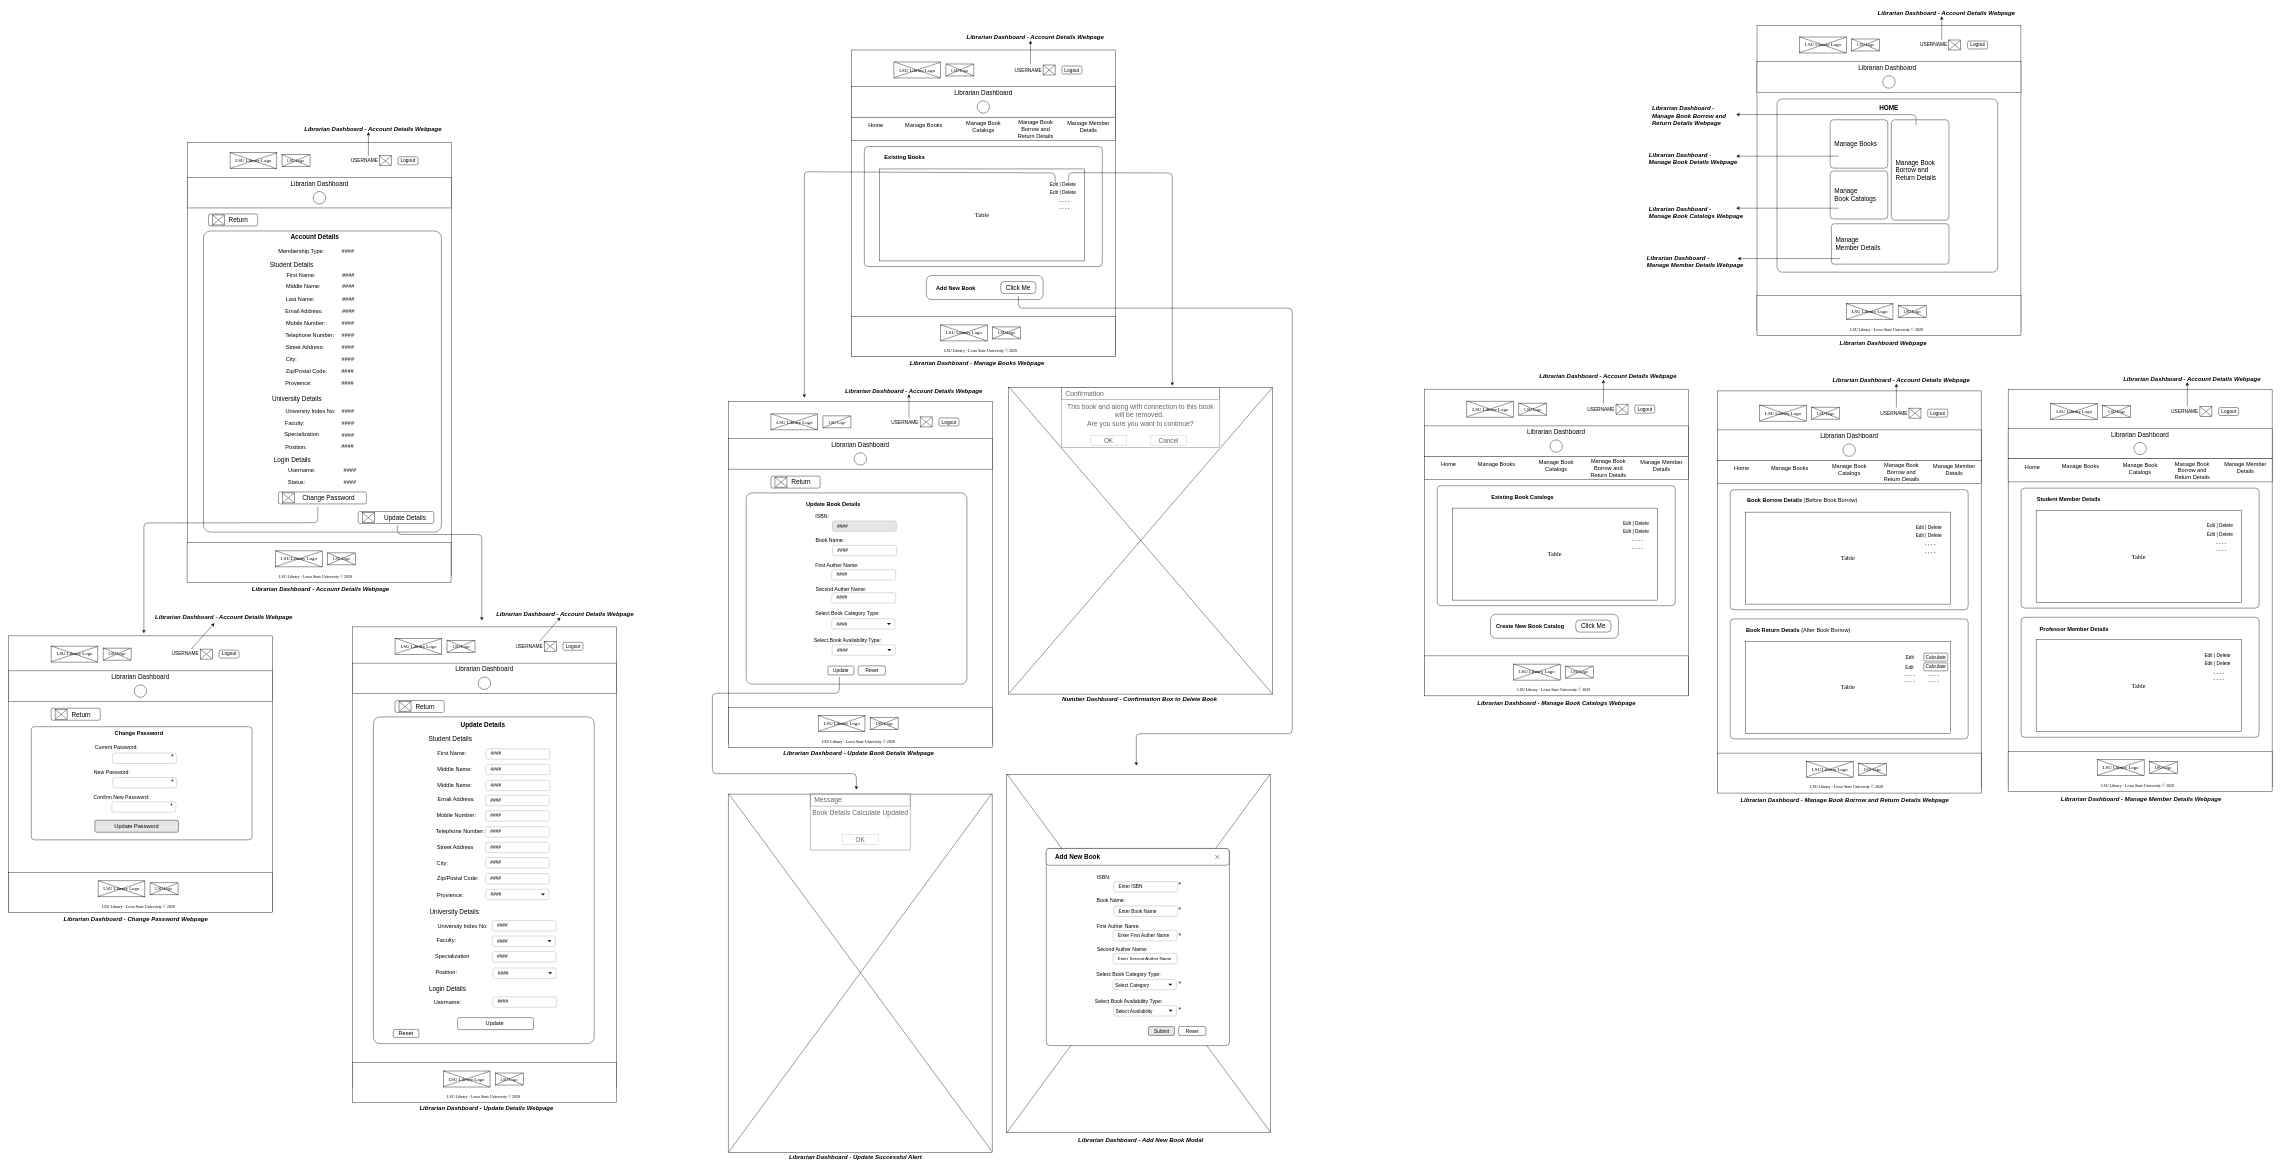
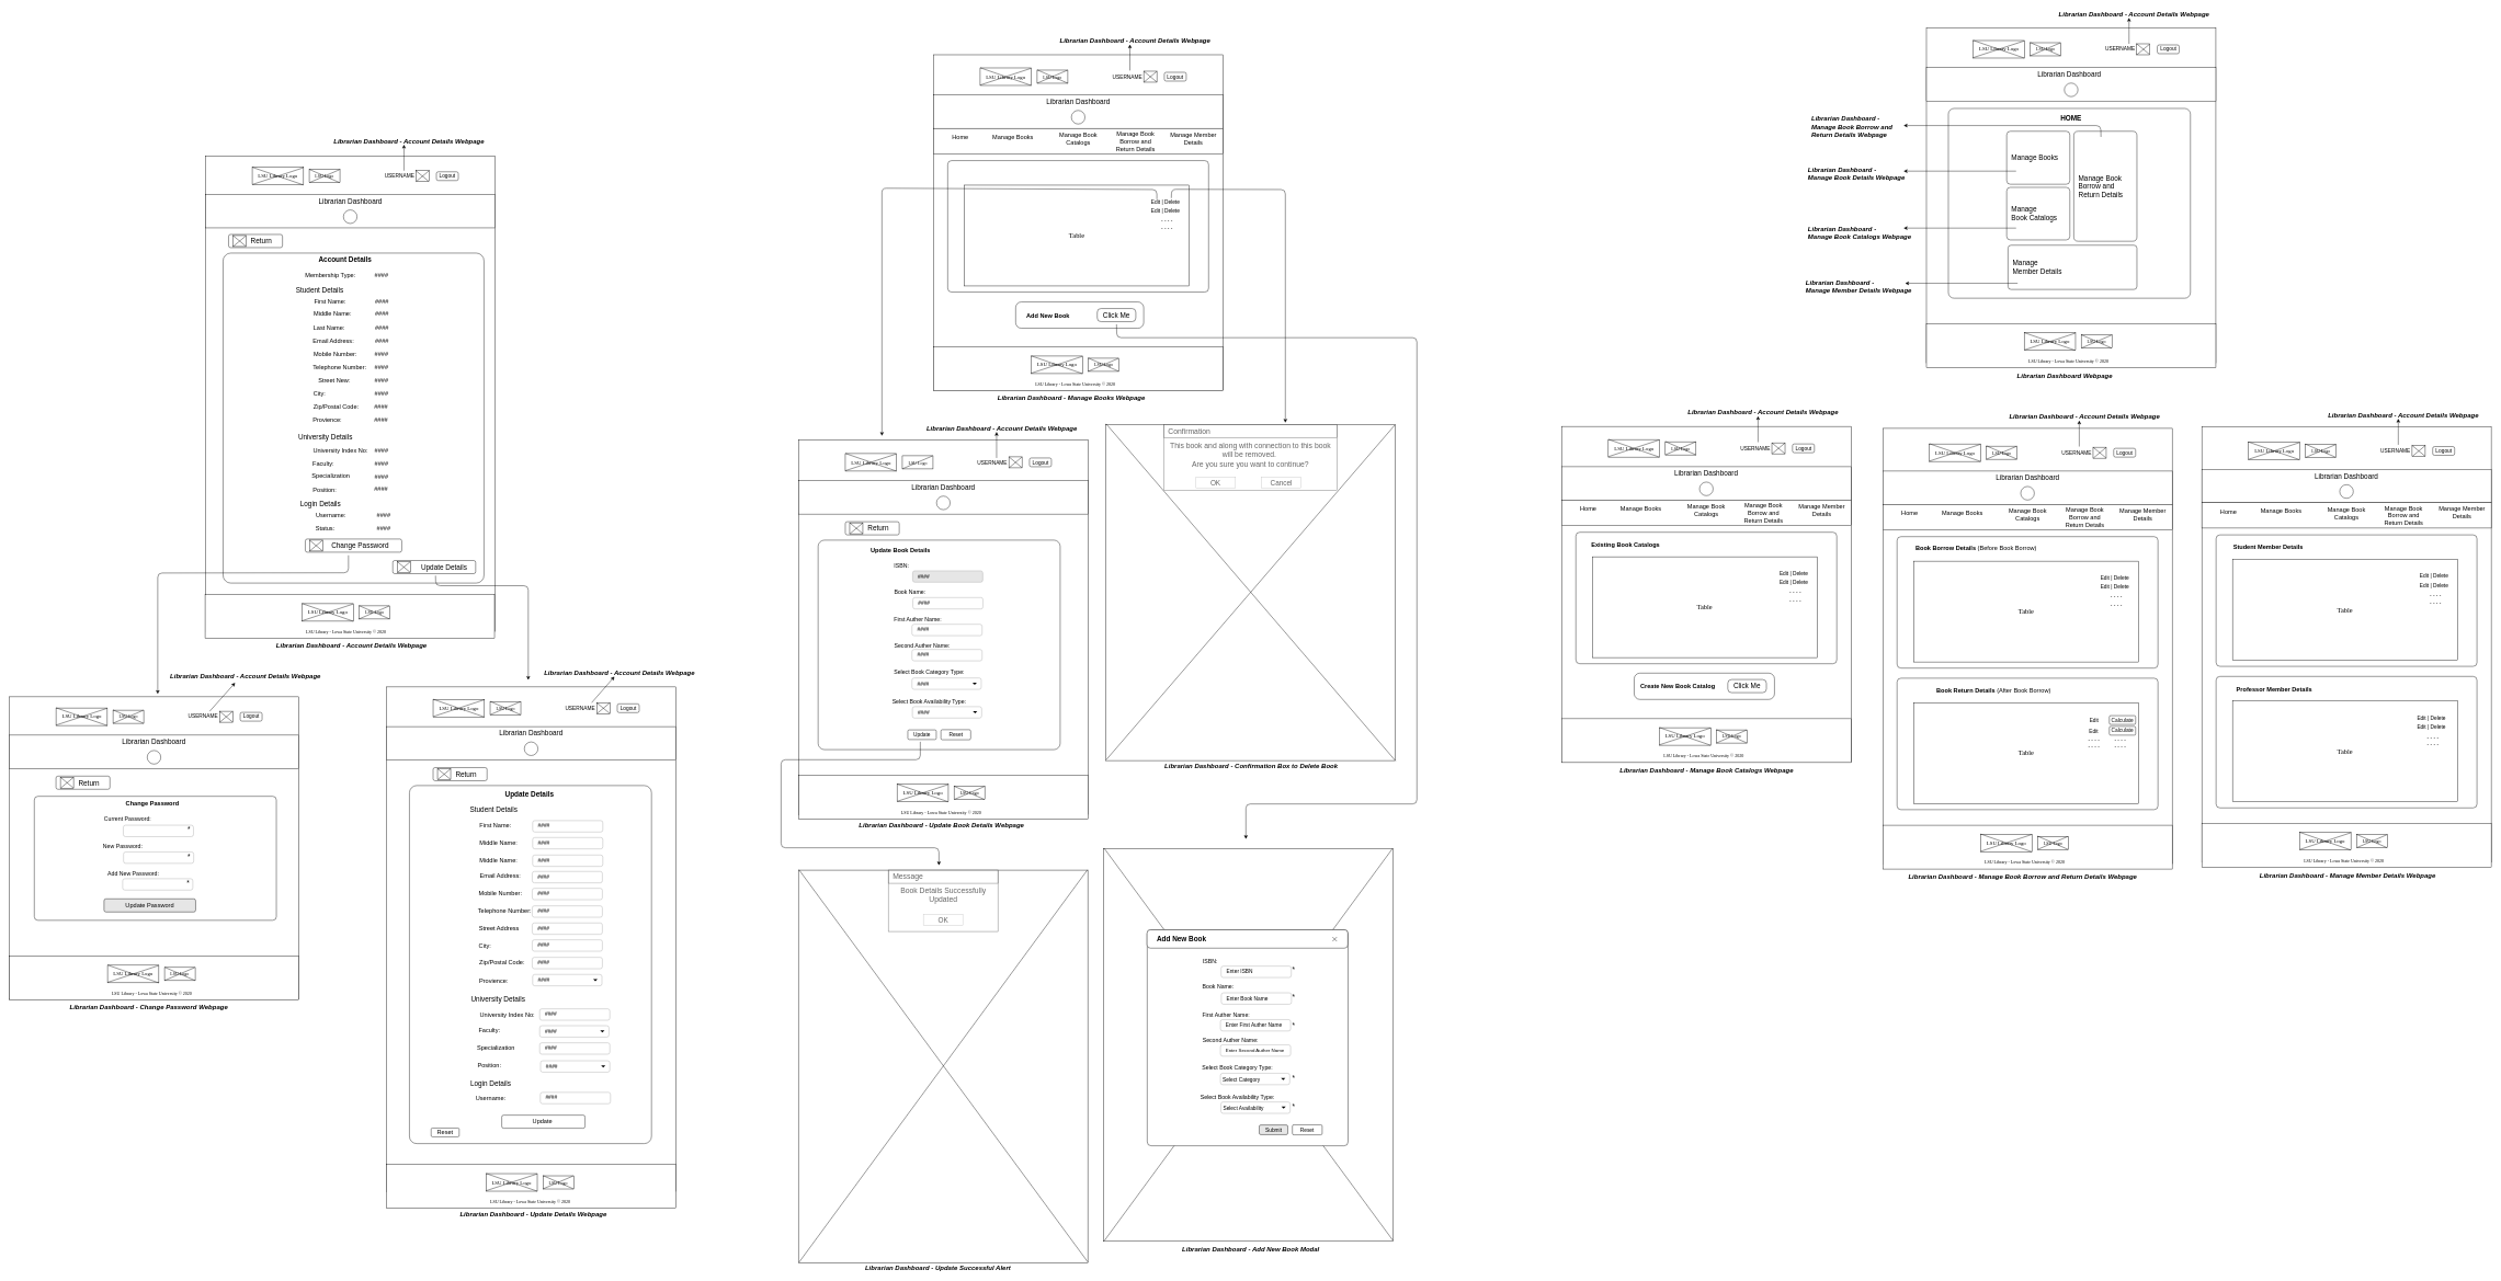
- <mxCell id="248" value="Existing Books" style="text;html=1;strokeColor=none;fillColor=none;align=center;verticalAlign=middle;whiteSpace=wrap;rounded=0;fontSize=14;fontStyle=1" vertex="1" parent="1"><mxGeometry x="2195.5" y="382.5" width="130" height="20" as="geometry" /></mxCell>
- <mxCell id="72" value="Street Address:" style="text;html=1;strokeColor=none;fillColor=none;align=center;verticalAlign=middle;whiteSpace=wrap;rounded=0;fontSize=14;" parent="1" vertex="1"><mxGeometry x="684" y="856.5" width="155" height="20" as="geometry" /></mxCell>
+ <mxCell id="72" value="Street New:" style="text;html=1;strokeColor=none;fillColor=none;align=center;verticalAlign=middle;whiteSpace=wrap;rounded=0;fontSize=14;" parent="1" vertex="1"><mxGeometry x="684" y="856.5" width="155" height="20" as="geometry" /></mxCell>
- <mxCell id="402" value="Existing Book Catalogs" style="text;html=1;strokeColor=none;fillColor=none;align=center;verticalAlign=middle;whiteSpace=wrap;rounded=0;fontSize=14;fontStyle=1" vertex="1" parent="1"><mxGeometry x="3714.5" y="1232" width="182" height="20" as="geometry" /></mxCell>
+ <mxCell id="402" value="Existing Book Catalogs" style="text;html=1;strokeColor=none;fillColor=none;align=center;verticalAlign=middle;whiteSpace=wrap;rounded=0;fontSize=14;fontStyle=1" vertex="1" parent="1"><mxGeometry x="3614.5" y="1232" width="182" height="20" as="geometry" /></mxCell>
- <mxCell id="288" value="Update Book Details" style="text;html=1;strokeColor=none;fillColor=none;align=center;verticalAlign=middle;whiteSpace=wrap;rounded=0;fontSize=14;fontStyle=1" vertex="1" parent="1"><mxGeometry x="1993.5" y="1249" width="177" height="20" as="geometry" /></mxCell>
+ <mxCell id="288" value="Update Book Details" style="text;html=1;strokeColor=none;fillColor=none;align=center;verticalAlign=middle;whiteSpace=wrap;rounded=0;fontSize=14;fontStyle=1" vertex="1" parent="1"><mxGeometry x="1963.5" y="1244" width="177" height="20" as="geometry" /></mxCell>
- <mxCell id="454" value="Book Return Details&lt;span style=&quot;font-weight: normal&quot;&gt; (After Book Borrow)&lt;/span&gt;" style="text;html=1;strokeColor=none;fillColor=none;align=center;verticalAlign=middle;whiteSpace=wrap;rounded=0;fontSize=14;fontStyle=1" vertex="1" parent="1"><mxGeometry x="4344" y="1565.5" width="303" height="20" as="geometry" /></mxCell>
+ <mxCell id="454" value="Book Return Details&lt;span style=&quot;font-weight: normal&quot;&gt; (After Book Borrow)&lt;/span&gt;" style="text;html=1;strokeColor=none;fillColor=none;align=center;verticalAlign=middle;whiteSpace=wrap;rounded=0;fontSize=14;fontStyle=1" vertex="1" parent="1"><mxGeometry x="4394" y="1565.5" width="303" height="20" as="geometry" /></mxCell>
- <mxCell id="264" value="&lt;b&gt;&lt;font style=&quot;font-size: 15px&quot;&gt;&lt;i&gt;Number Dashboard - Confirmation Box to Delete Book&lt;/i&gt;&lt;/font&gt;&lt;/b&gt;" style="text;html=1;resizable=0;points=[];autosize=1;align=left;verticalAlign=top;spacingTop=-4;fontSize=13;fontFamily=Helvetica;fontColor=#000000;" vertex="1" parent="1"><mxGeometry x="2653" y="1735" width="410" height="20" as="geometry" /></mxCell>
+ <mxCell id="264" value="&lt;b&gt;&lt;font style=&quot;font-size: 15px&quot;&gt;&lt;i&gt;Librarian Dashboard - Confirmation Box to Delete Book&lt;/i&gt;&lt;/font&gt;&lt;/b&gt;" style="text;html=1;resizable=0;points=[];autosize=1;align=left;verticalAlign=top;spacingTop=-4;fontSize=13;fontFamily=Helvetica;fontColor=#000000;" vertex="1" parent="1"><mxGeometry x="2653" y="1735" width="410" height="20" as="geometry" /></mxCell>
- <mxCell id="136" value="Confirm New Password:" style="text;html=1;strokeColor=none;fillColor=none;align=center;verticalAlign=middle;whiteSpace=wrap;rounded=0;labelBackgroundColor=none;fontFamily=Helvetica;fontSize=13;fontColor=#000000;" parent="1" vertex="1"><mxGeometry x="219" y="1983.5" width="168" height="20" as="geometry" /></mxCell>
+ <mxCell id="136" value="Add New Password:" style="text;html=1;strokeColor=none;fillColor=none;align=center;verticalAlign=middle;whiteSpace=wrap;rounded=0;labelBackgroundColor=none;fontFamily=Helvetica;fontSize=13;fontColor=#000000;" parent="1" vertex="1"><mxGeometry x="219" y="1983.5" width="168" height="20" as="geometry" /></mxCell>
- <mxCell id="336" value="Book Details Calculate Updated" style="strokeWidth=1;shadow=0;dashed=0;align=center;html=1;shape=mxgraph.mockup.containers.rrect;rSize=0;strokeColor=#666666;fontColor=#666666;fontSize=17;verticalAlign=top;whiteSpace=wrap;fillColor=#ffffff;spacingTop=32;labelBackgroundColor=none;" vertex="1" parent="1"><mxGeometry x="2024.5" y="1985" width="250" height="140" as="geometry" /></mxCell>
+ <mxCell id="336" value="Book Details Successfully Updated" style="strokeWidth=1;shadow=0;dashed=0;align=center;html=1;shape=mxgraph.mockup.containers.rrect;rSize=0;strokeColor=#666666;fontColor=#666666;fontSize=17;verticalAlign=top;whiteSpace=wrap;fillColor=#ffffff;spacingTop=32;labelBackgroundColor=none;" vertex="1" parent="1"><mxGeometry x="2024.5" y="1985" width="250" height="140" as="geometry" /></mxCell>
